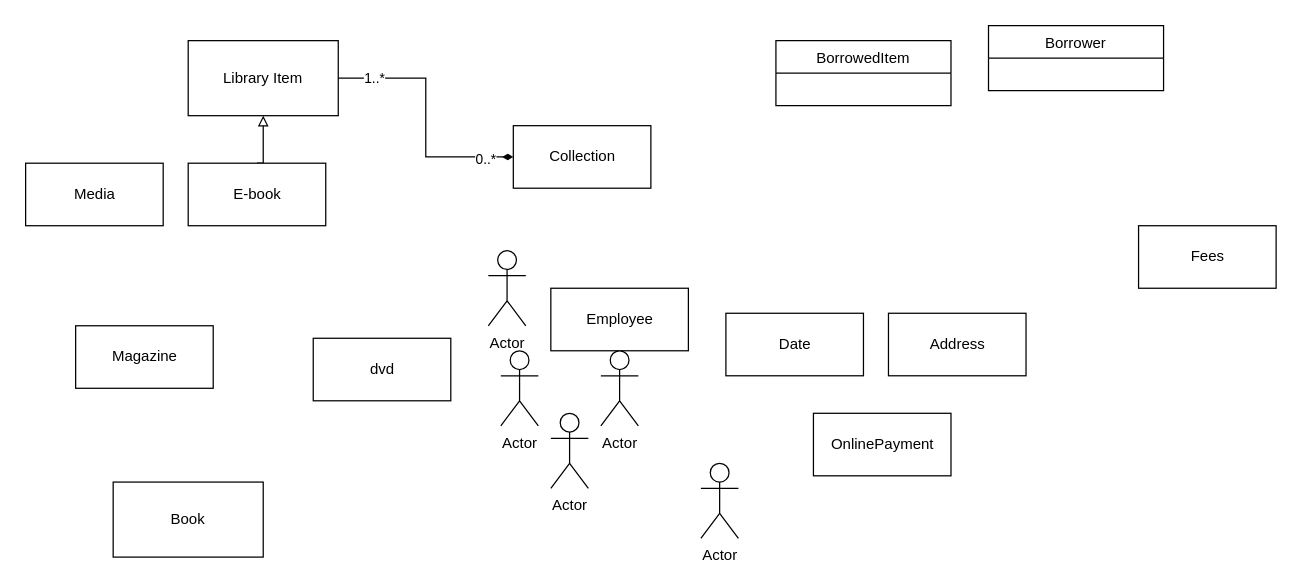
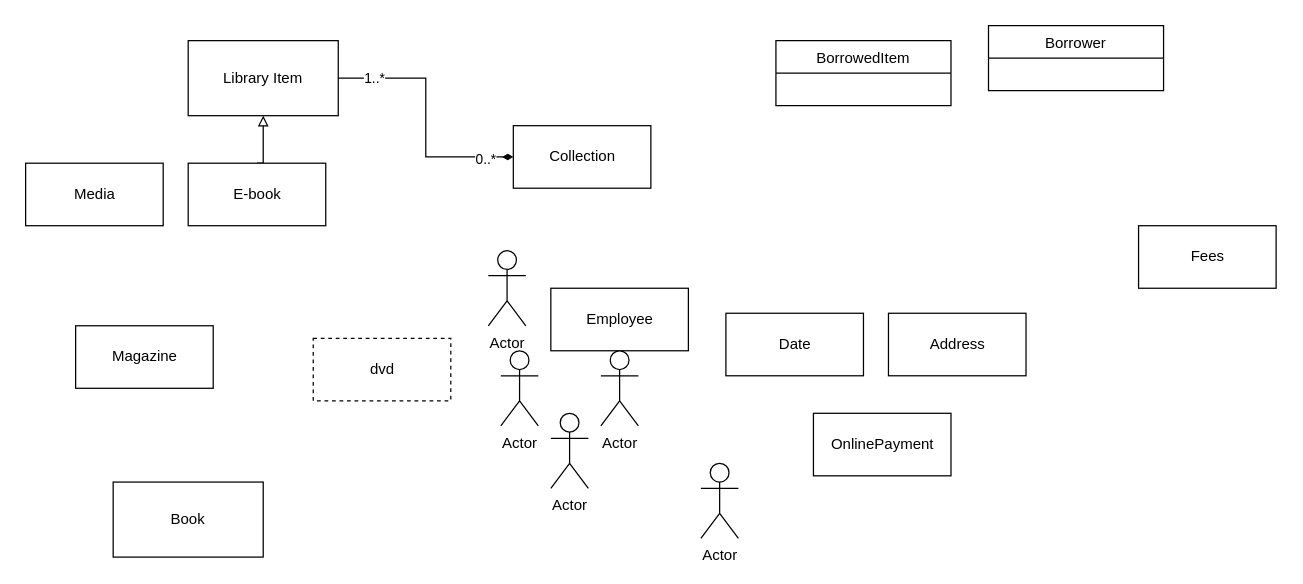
- <mxCell id="17" value="dvd" style="html=1;" parent="1" vertex="1"><mxGeometry x="250" y="270" width="110" height="50" as="geometry" /></mxCell>
+ <mxCell id="17" value="dvd" style="html=1;dashed=1;" parent="1" vertex="1"><mxGeometry x="250" y="270" width="110" height="50" as="geometry" /></mxCell>
